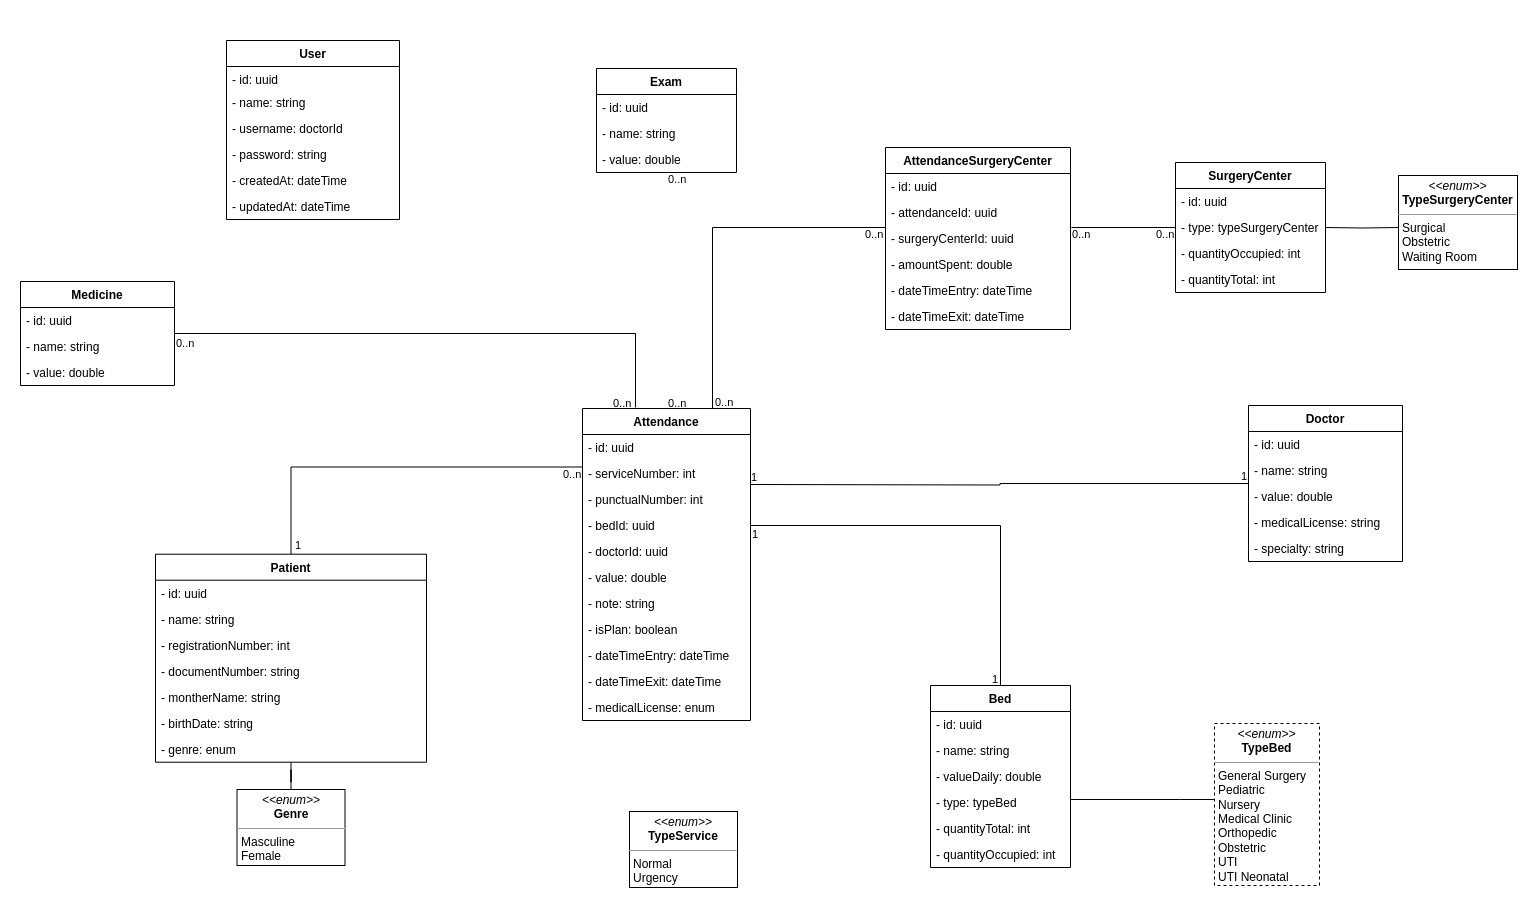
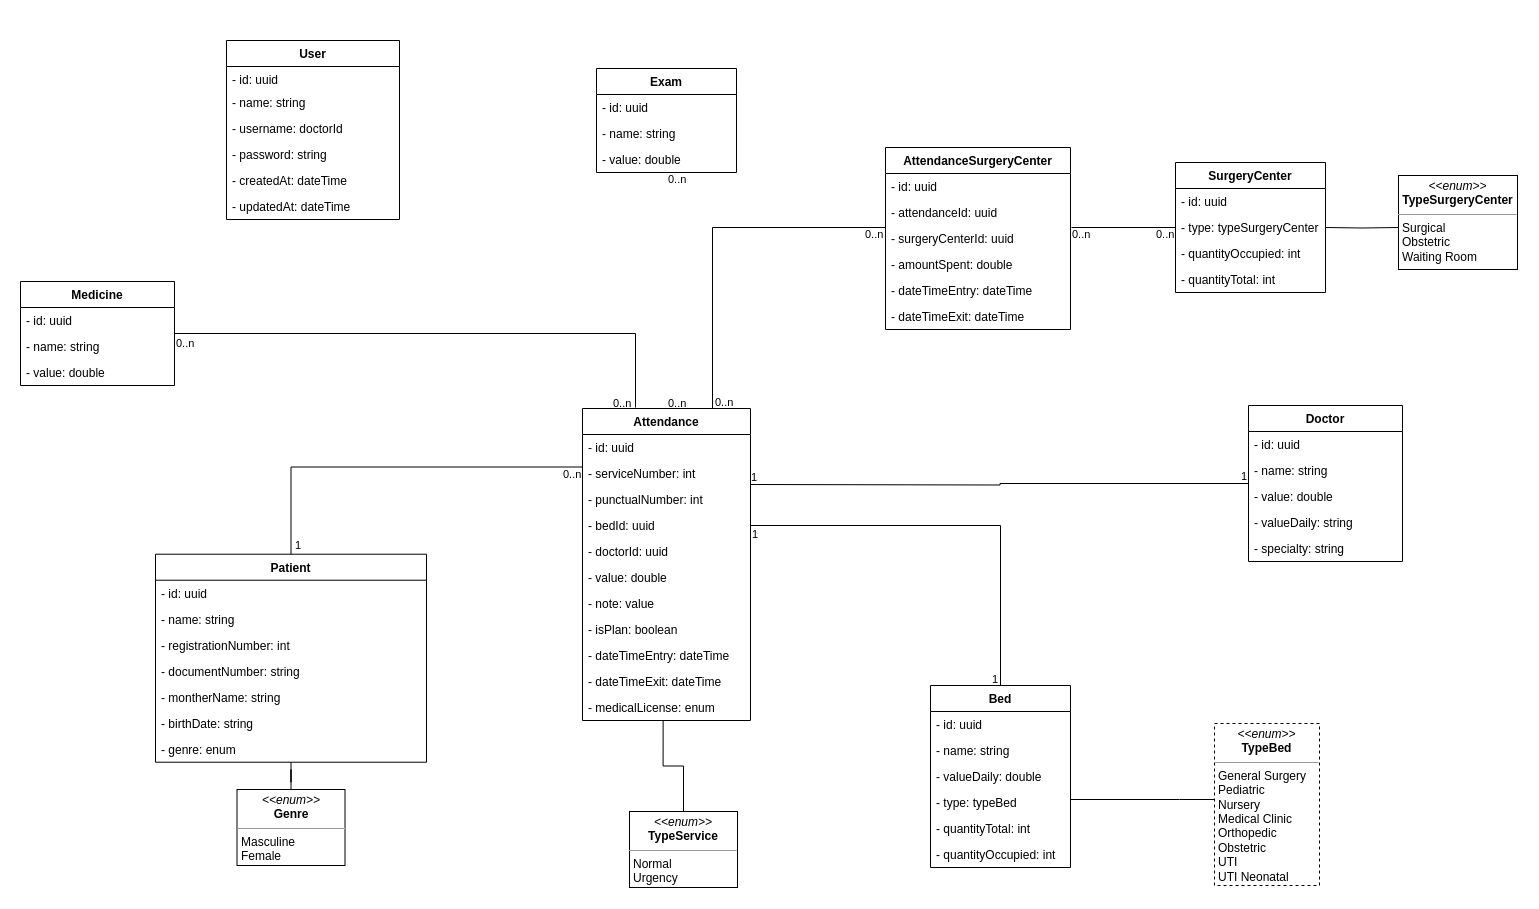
- <mxCell id="40" value="- medicalLicense: string" style="text;strokeColor=none;fillColor=none;align=left;verticalAlign=top;spacingLeft=4;spacingRight=4;overflow=hidden;rotatable=0;points=[[0,0.5],[1,0.5]];portConstraint=eastwest;" parent="36" vertex="1"><mxGeometry y="104" width="154" height="26" as="geometry" /></mxCell>
+ <mxCell id="40" value="- valueDaily: string" style="text;strokeColor=none;fillColor=none;align=left;verticalAlign=top;spacingLeft=4;spacingRight=4;overflow=hidden;rotatable=0;points=[[0,0.5],[1,0.5]];portConstraint=eastwest;" parent="36" vertex="1"><mxGeometry y="104" width="154" height="26" as="geometry" /></mxCell>
- <mxCell id="30" value="- note: string" style="text;strokeColor=none;fillColor=none;align=left;verticalAlign=top;spacingLeft=4;spacingRight=4;overflow=hidden;rotatable=0;points=[[0,0.5],[1,0.5]];portConstraint=eastwest;" parent="23" vertex="1"><mxGeometry y="182" width="168" height="26" as="geometry" /></mxCell>
+ <mxCell id="30" value="- note: value" style="text;strokeColor=none;fillColor=none;align=left;verticalAlign=top;spacingLeft=4;spacingRight=4;overflow=hidden;rotatable=0;points=[[0,0.5],[1,0.5]];portConstraint=eastwest;" parent="23" vertex="1"><mxGeometry y="182" width="168" height="26" as="geometry" /></mxCell>
+ <mxCell id="46" style="edgeStyle=orthogonalEdgeStyle;rounded=0;sketch=0;jumpStyle=none;orthogonalLoop=1;jettySize=auto;html=1;entryX=0.48;entryY=1.018;entryDx=0;entryDy=0;entryPerimeter=0;shadow=0;startArrow=none;startFill=0;endArrow=none;endFill=0;targetPerimeterSpacing=0;strokeColor=default;" parent="1" source="47" target="34" edge="1"><mxGeometry relative="1" as="geometry" /></mxCell>
